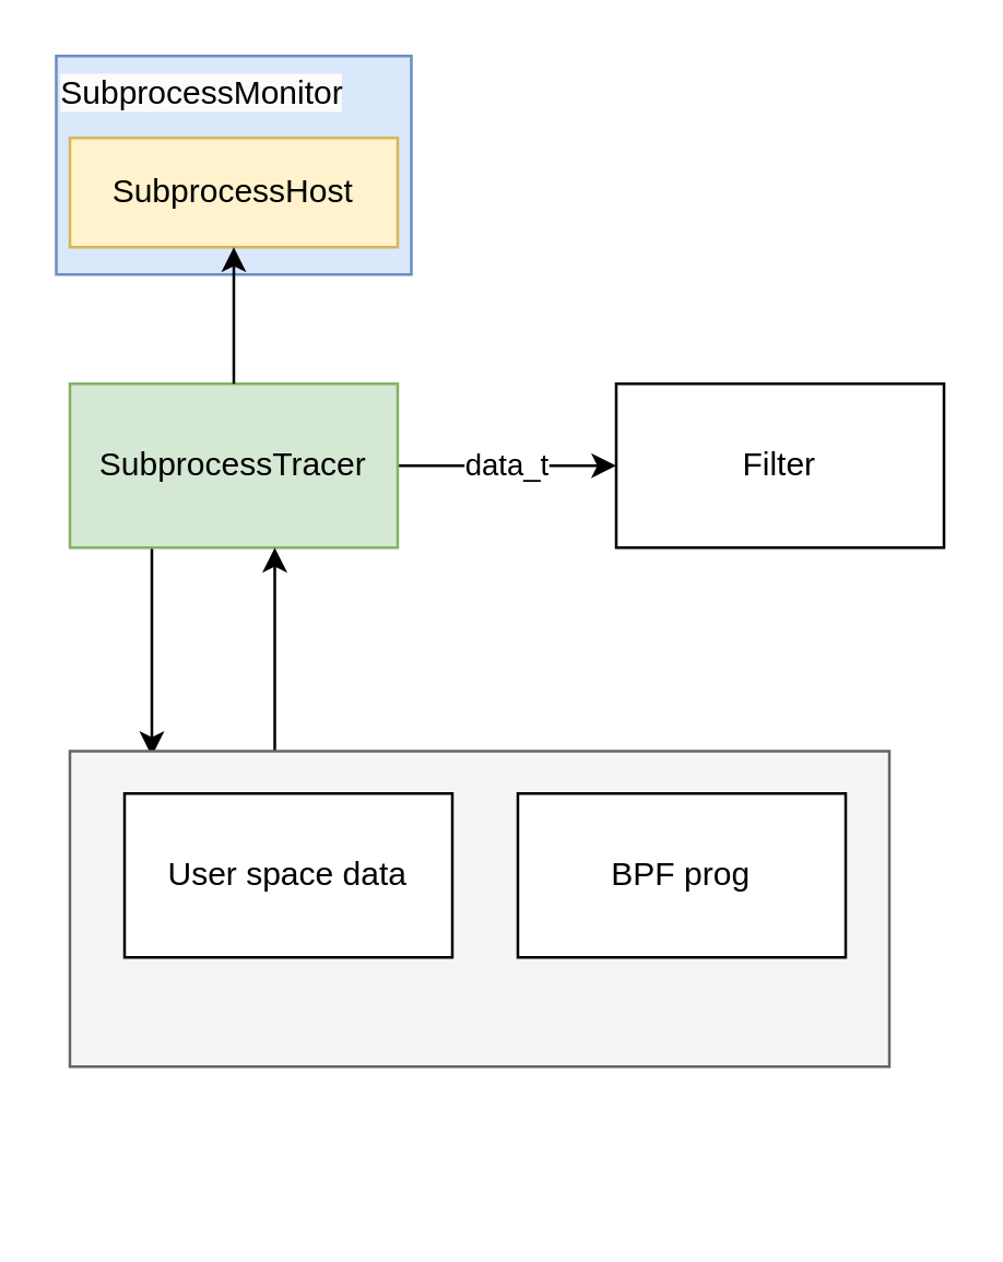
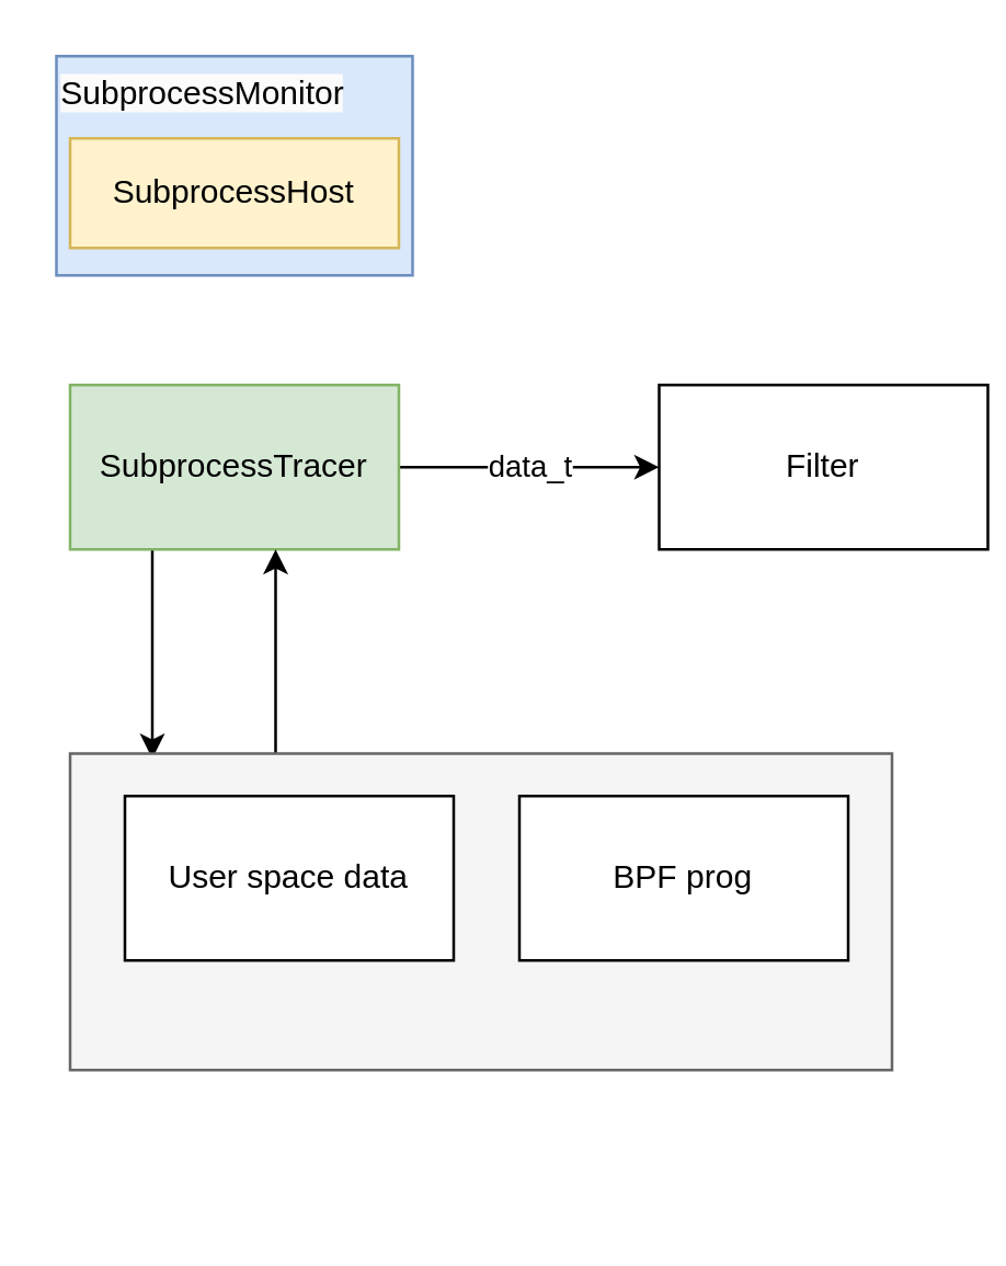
- <mxCell id="14" style="edgeStyle=none;html=1;exitX=0.5;exitY=0;exitDx=0;exitDy=0;entryX=0.5;entryY=1;entryDx=0;entryDy=0;" edge="1" parent="1" source="4" target="12"><mxGeometry relative="1" as="geometry"><mxPoint x="85" y="100" as="targetPoint" /></mxGeometry></mxCell>
- <mxCell id="8" value="Filter" style="rounded=0;whiteSpace=wrap;html=1;" vertex="1" parent="1"><mxGeometry x="225" y="140" width="120" height="60" as="geometry" /></mxCell>
+ <mxCell id="8" value="Filter" style="rounded=0;whiteSpace=wrap;html=1;" vertex="1" parent="1"><mxGeometry x="240" y="140" width="120" height="60" as="geometry" /></mxCell>
